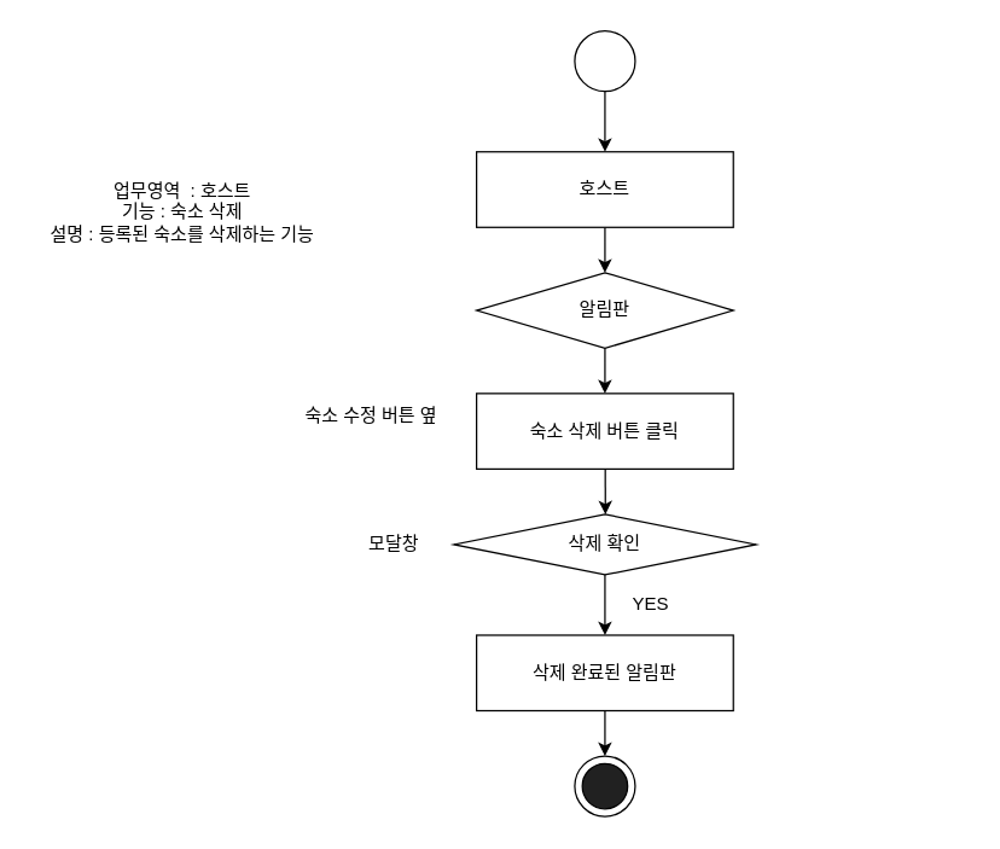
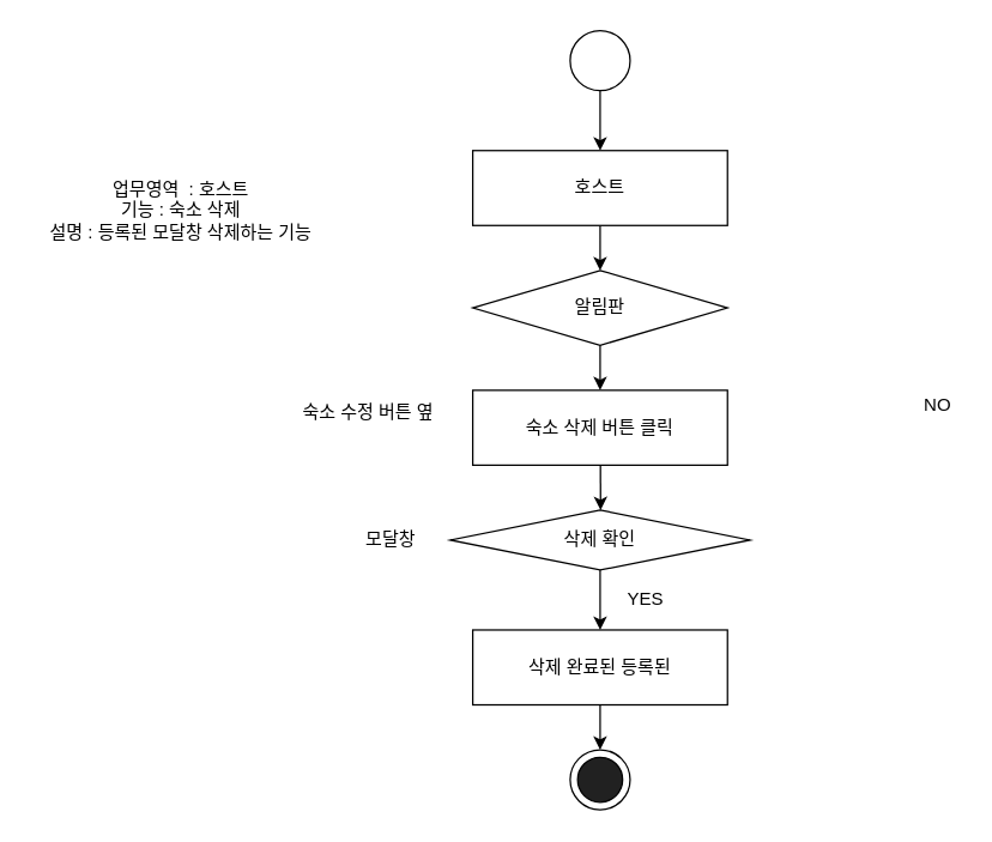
- <mxCell id="18" value="&lt;div&gt;업무영역&amp;nbsp; : 호스트&lt;/div&gt;&lt;div&gt;기능 : 숙소 삭제&lt;/div&gt;&lt;div&gt;설명 : 등록된 숙소를 삭제하는 기능&lt;/div&gt;" style="text;html=1;align=center;verticalAlign=middle;resizable=0;points=[];;autosize=1;" parent="1" vertex="1"><mxGeometry x="20" y="115" width="200" height="50" as="geometry" /></mxCell>
+ <mxCell id="18" value="&lt;div&gt;업무영역&amp;nbsp; : 호스트&lt;/div&gt;&lt;div&gt;기능 : 숙소 삭제&lt;/div&gt;&lt;div&gt;설명 : 등록된 모달창 삭제하는 기능&lt;/div&gt;" style="text;html=1;align=center;verticalAlign=middle;resizable=0;points=[];;autosize=1;" parent="1" vertex="1"><mxGeometry x="20" y="115" width="200" height="50" as="geometry" /></mxCell>
+ <mxCell id="15" value="NO" style="text;html=1;align=center;verticalAlign=middle;resizable=0;points=[];;autosize=1;" parent="1" vertex="1"><mxGeometry x="610" y="260" width="30" height="20" as="geometry" /></mxCell>
- <mxCell id="13" value="삭제 완료된 알림판" style="rounded=0;whiteSpace=wrap;html=1;" parent="1" vertex="1"><mxGeometry x="315" y="420" width="170" height="50" as="geometry" /></mxCell>
+ <mxCell id="13" value="삭제 완료된 등록된" style="rounded=0;whiteSpace=wrap;html=1;" parent="1" vertex="1"><mxGeometry x="315" y="420" width="170" height="50" as="geometry" /></mxCell>
